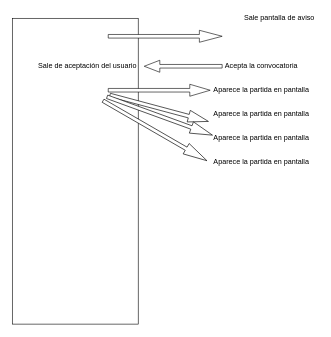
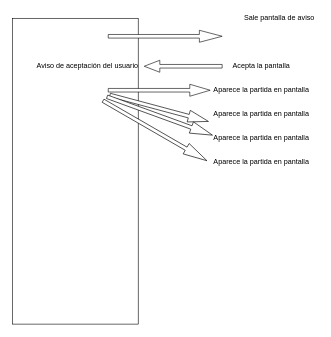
- <mxCell id="6" value="Sale de aceptación del usuario" style="text;html=1;align=center;verticalAlign=middle;resizable=0;points=[];autosize=1;strokeColor=none;fillColor=none;" parent="1" vertex="1"><mxGeometry x="55" y="100" width="180" height="20" as="geometry" /></mxCell>
+ <mxCell id="6" value="Aviso de aceptación del usuario" style="text;html=1;align=center;verticalAlign=middle;resizable=0;points=[];autosize=1;strokeColor=none;fillColor=none;" parent="1" vertex="1"><mxGeometry x="55" y="100" width="180" height="20" as="geometry" /></mxCell>
- <mxCell id="5" value="Acepta la convocatoria" style="text;html=1;align=center;verticalAlign=middle;resizable=0;points=[];autosize=1;strokeColor=none;fillColor=none;" parent="1" vertex="1"><mxGeometry x="365" y="100" width="140" height="20" as="geometry" /></mxCell>
+ <mxCell id="5" value="Acepta la pantalla" style="text;html=1;align=center;verticalAlign=middle;resizable=0;points=[];autosize=1;strokeColor=none;fillColor=none;" parent="1" vertex="1"><mxGeometry x="365" y="100" width="140" height="20" as="geometry" /></mxCell>
